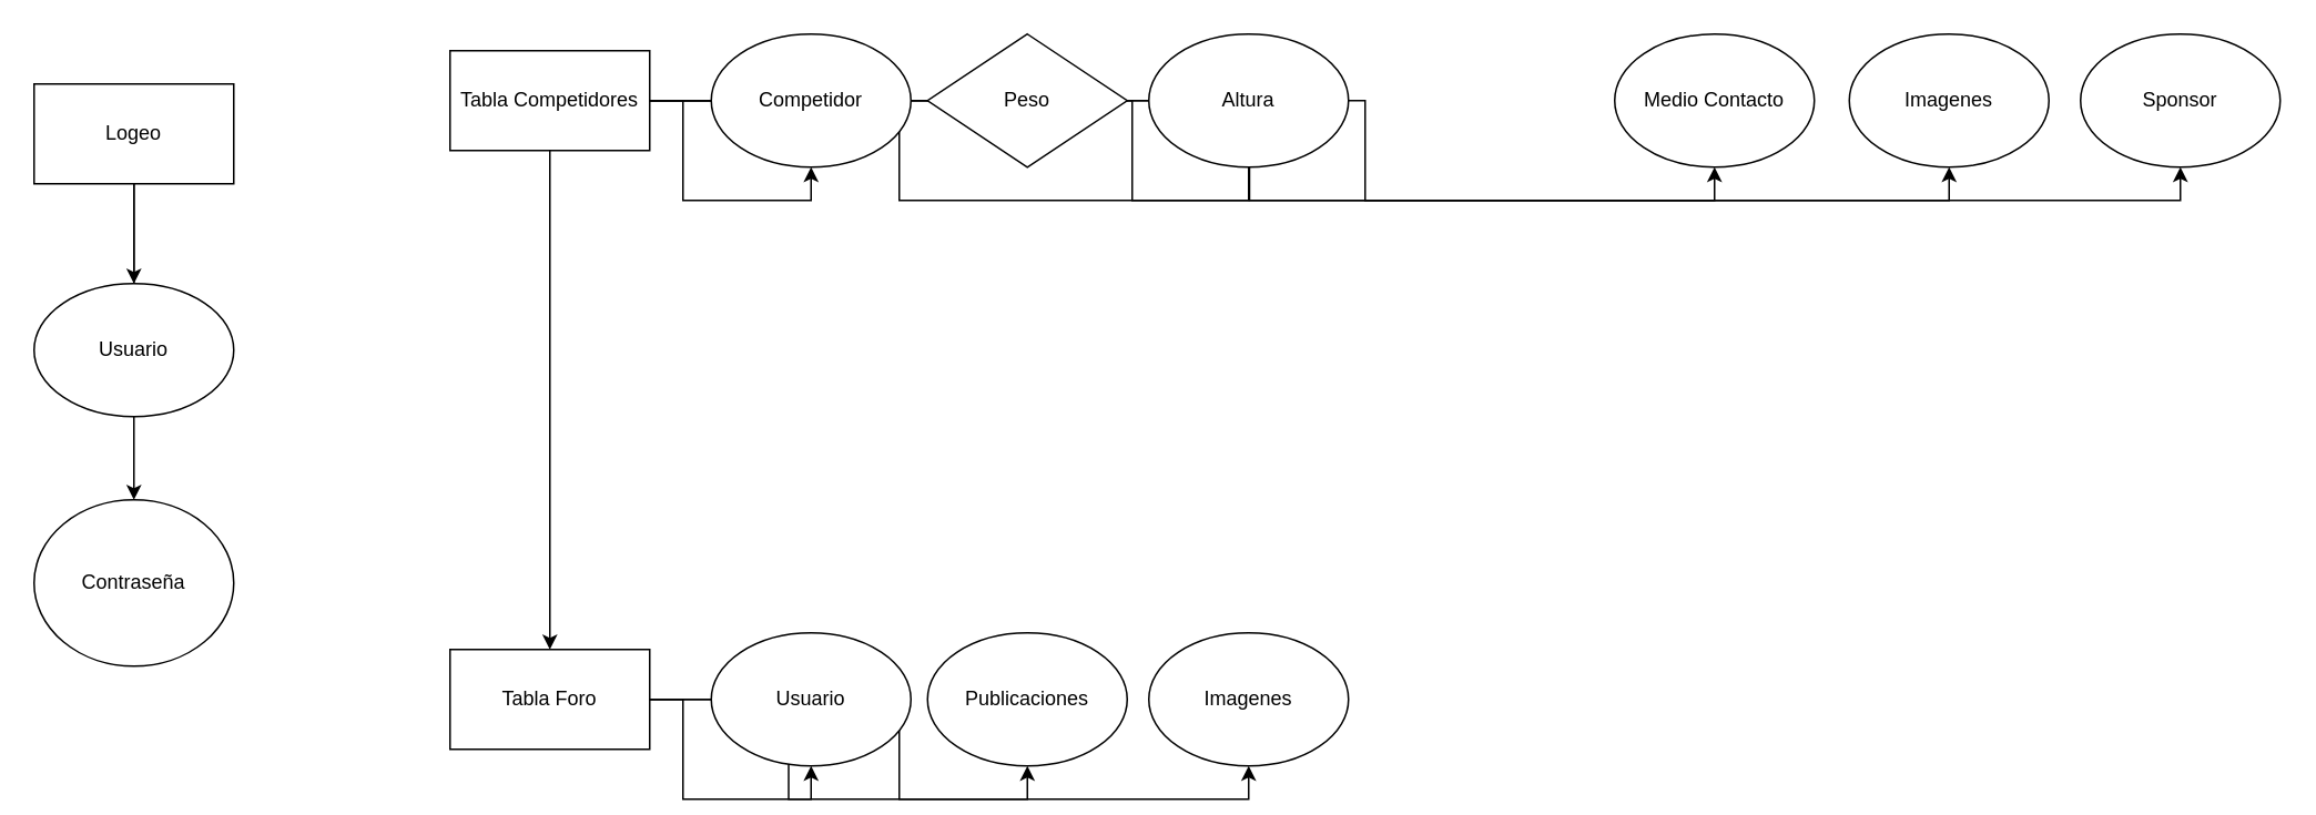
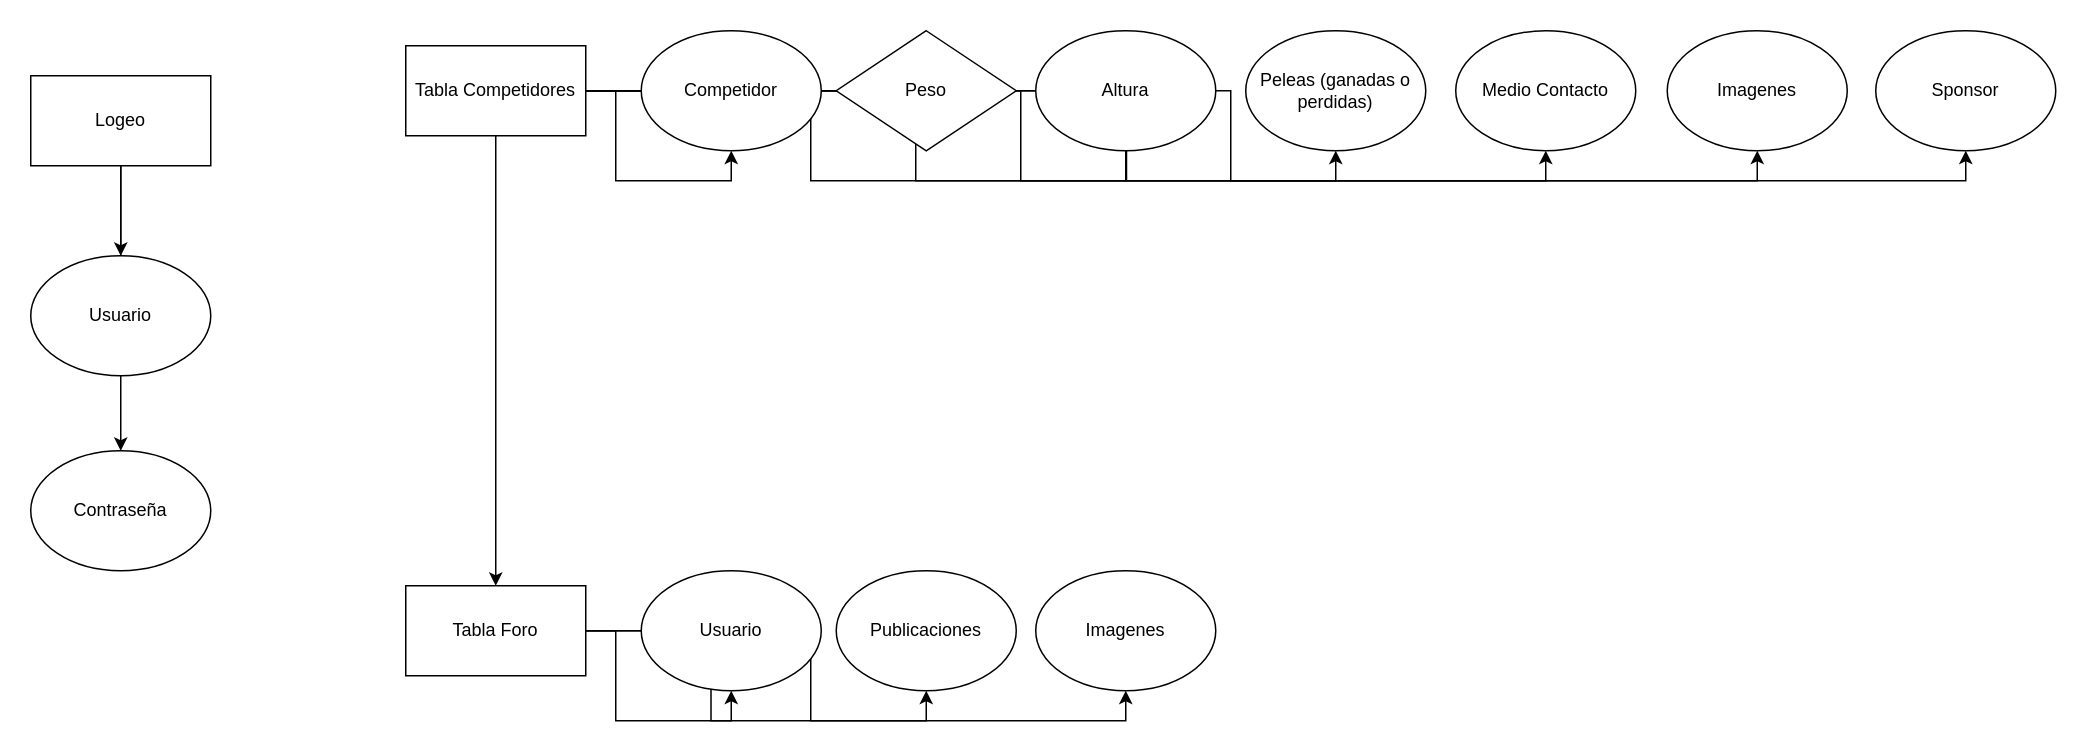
+ <mxCell id="20" value="Peleas (ganadas o perdidas)" style="ellipse;whiteSpace=wrap;html=1;" vertex="1" parent="1"><mxGeometry x="830" y="20" width="120" height="80" as="geometry" /></mxCell>
+ <mxCell id="8" style="edgeStyle=orthogonalEdgeStyle;rounded=0;orthogonalLoop=1;jettySize=auto;html=1;entryX=0.5;entryY=1;entryDx=0;entryDy=0;" edge="1" parent="1" source="12" target="20"><mxGeometry relative="1" as="geometry" /></mxCell>
- <mxCell id="13" value="Contraseña" style="ellipse;whiteSpace=wrap;html=1;" vertex="1" parent="1"><mxGeometry x="20" y="300" width="120" height="100" as="geometry" /></mxCell>
+ <mxCell id="13" value="Contraseña" style="ellipse;whiteSpace=wrap;html=1;" vertex="1" parent="1"><mxGeometry x="20" y="300" width="120" height="80" as="geometry" /></mxCell>
